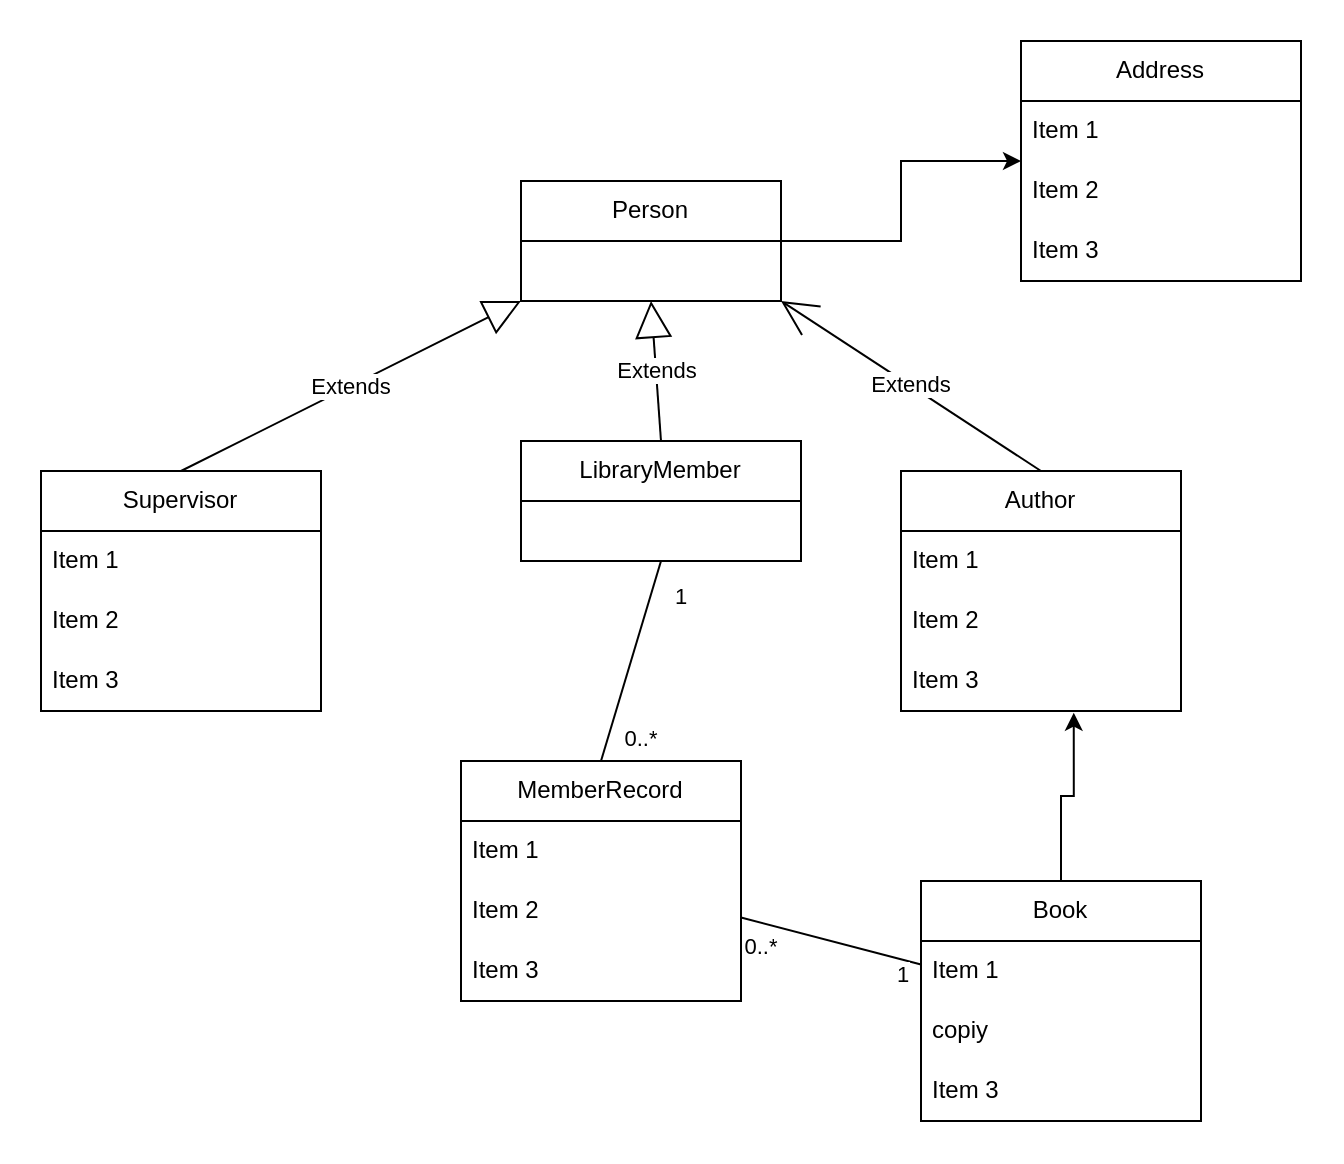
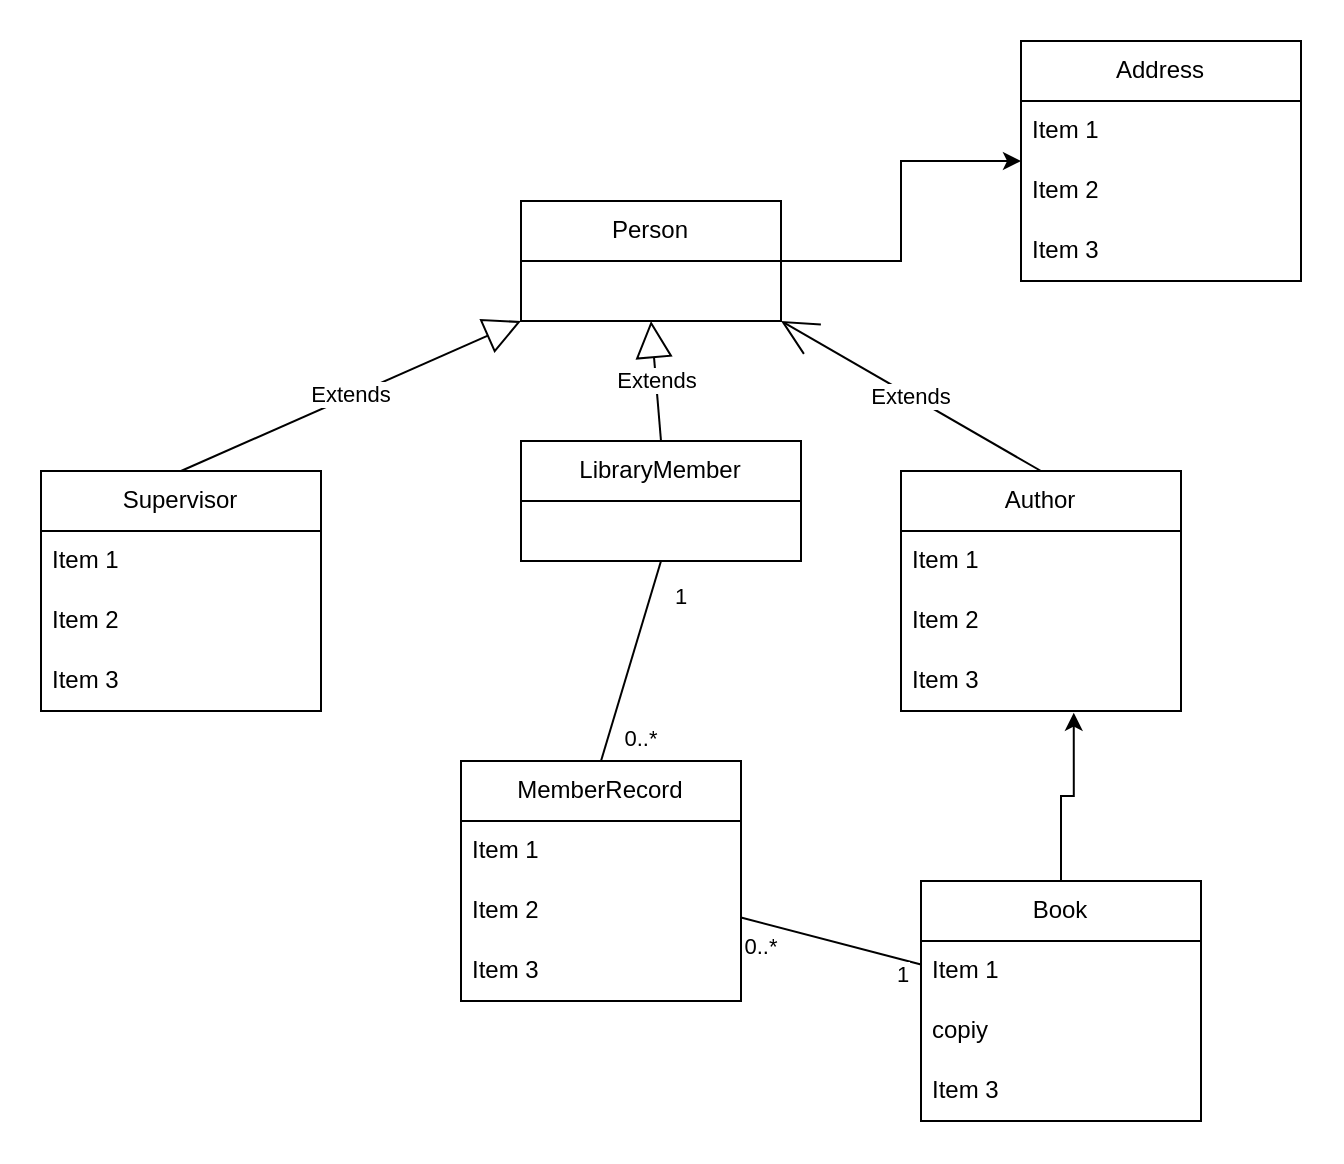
- <mxCell id="25" value="Person" style="swimlane;fontStyle=0;childLayout=stackLayout;horizontal=1;startSize=30;horizontalStack=0;resizeParent=1;resizeParentMax=0;resizeLast=0;collapsible=1;marginBottom=0;whiteSpace=wrap;html=1;" vertex="1" parent="1"><mxGeometry x="260" y="90" width="130" height="60" as="geometry" /></mxCell>
+ <mxCell id="25" value="Person" style="swimlane;fontStyle=0;childLayout=stackLayout;horizontal=1;startSize=30;horizontalStack=0;resizeParent=1;resizeParentMax=0;resizeLast=0;collapsible=1;marginBottom=0;whiteSpace=wrap;html=1;" vertex="1" parent="1"><mxGeometry x="260" y="100" width="130" height="60" as="geometry" /></mxCell>
